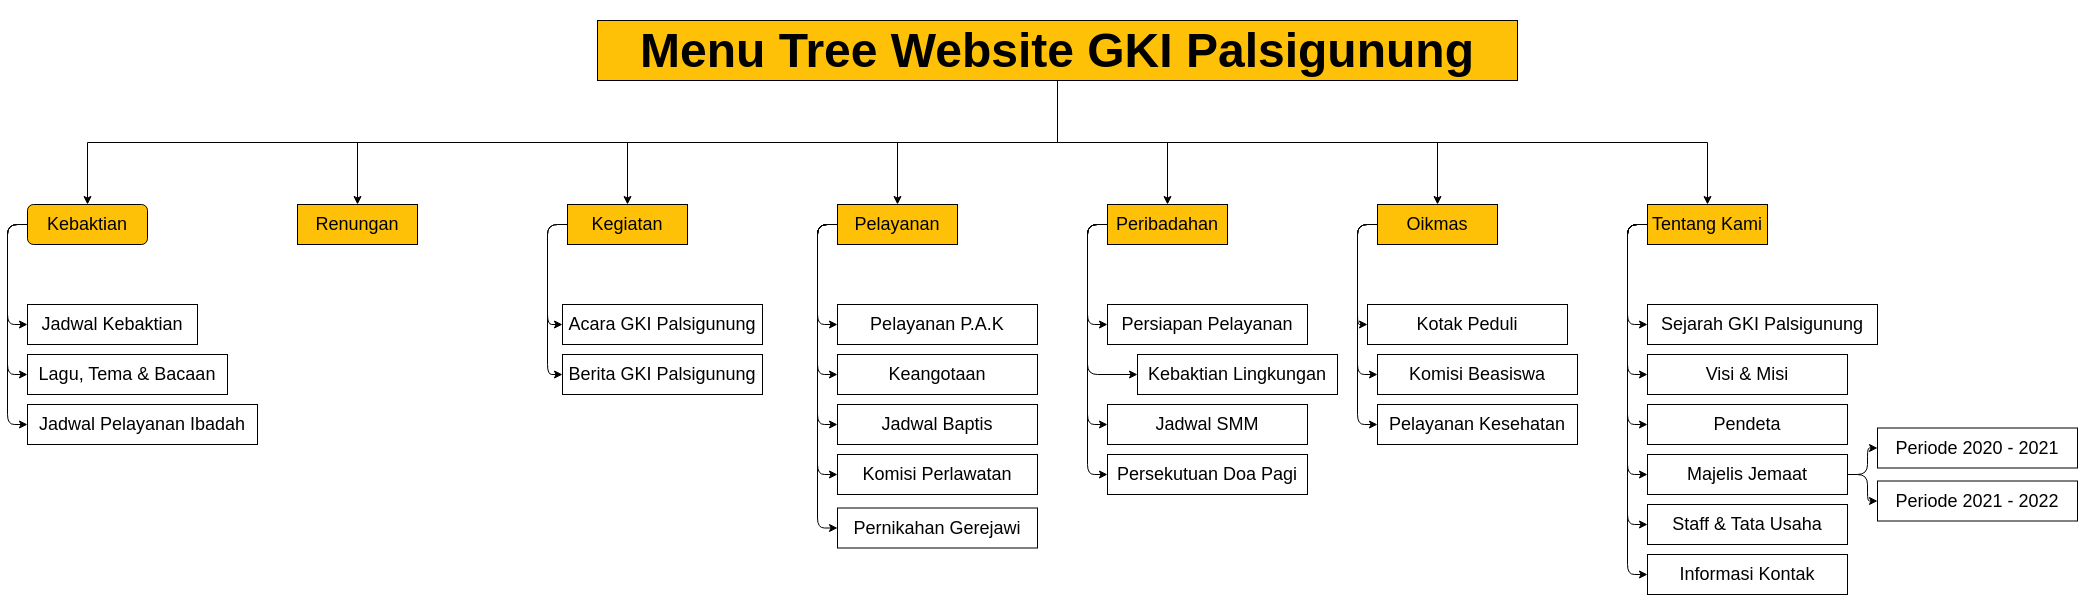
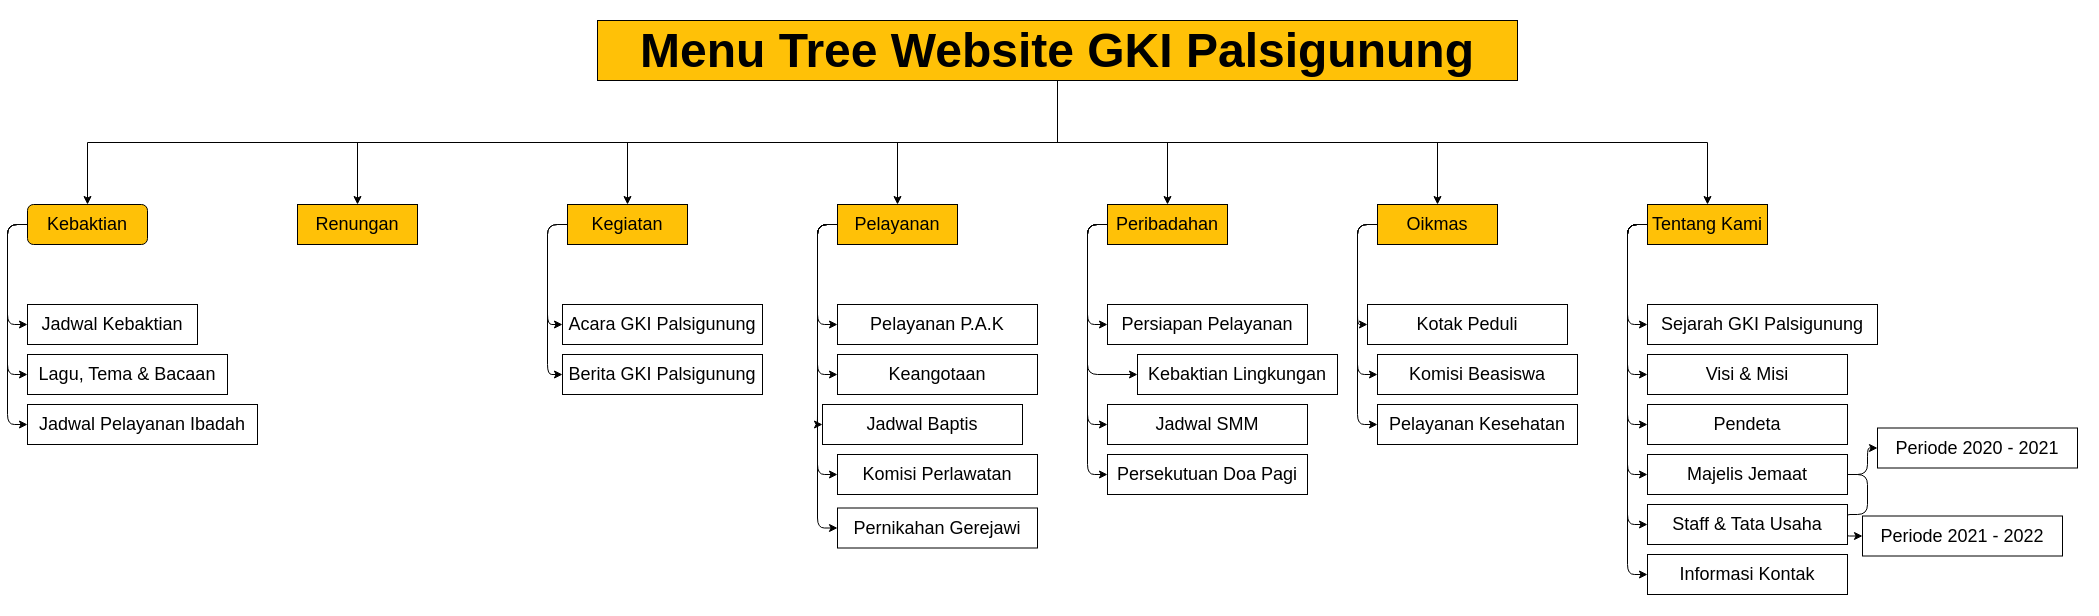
- <mxCell id="39" value="&lt;font style=&quot;font-size: 18px&quot;&gt;Jadwal Baptis&lt;/font&gt;" style="whiteSpace=wrap;html=1;rounded=0;" parent="1" vertex="1"><mxGeometry x="830" y="404" width="200" height="40" as="geometry" /></mxCell>
+ <mxCell id="39" value="&lt;font style=&quot;font-size: 18px&quot;&gt;Jadwal Baptis&lt;/font&gt;" style="whiteSpace=wrap;html=1;rounded=0;" parent="1" vertex="1"><mxGeometry x="815" y="404" width="200" height="40" as="geometry" /></mxCell>
- <mxCell id="58" value="&lt;font style=&quot;font-size: 18px&quot;&gt;Periode 2021 - 2022&lt;/font&gt;" style="whiteSpace=wrap;html=1;rounded=0;" parent="1" vertex="1"><mxGeometry x="1870" y="480.5" width="200" height="40" as="geometry" /></mxCell>
+ <mxCell id="58" value="&lt;font style=&quot;font-size: 18px&quot;&gt;Periode 2021 - 2022&lt;/font&gt;" style="whiteSpace=wrap;html=1;rounded=0;" parent="1" vertex="1"><mxGeometry x="1855" y="515.5" width="200" height="40" as="geometry" /></mxCell>
